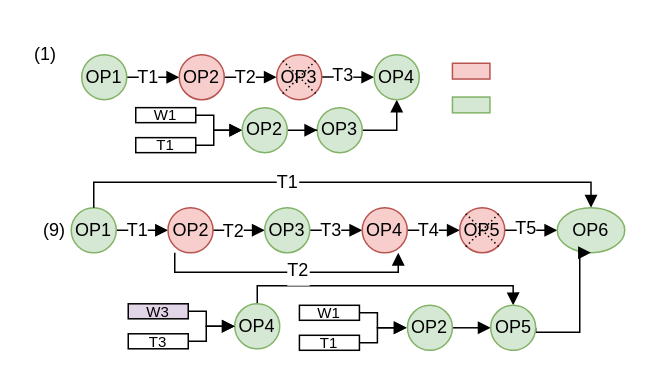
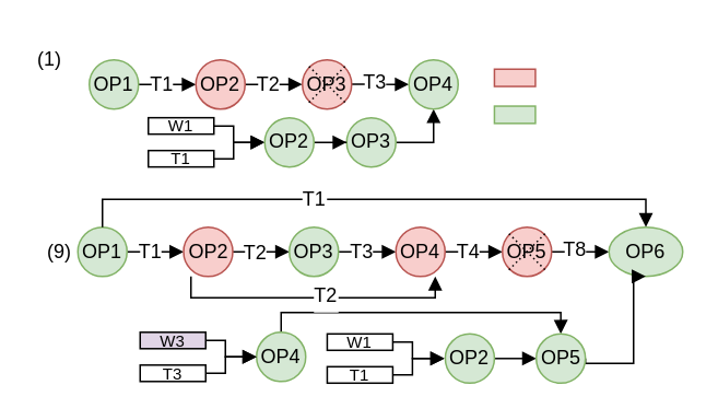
- <mxCell id="35" value="T5" style="text;html=1;align=center;verticalAlign=middle;whiteSpace=wrap;rounded=0;fillColor=default;" vertex="1" parent="1"><mxGeometry x="344" y="141.97" width="13" height="20" as="geometry" /></mxCell>
+ <mxCell id="35" value="T8" style="text;html=1;align=center;verticalAlign=middle;whiteSpace=wrap;rounded=0;fillColor=default;" vertex="1" parent="1"><mxGeometry x="344" y="141.97" width="13" height="20" as="geometry" /></mxCell>
